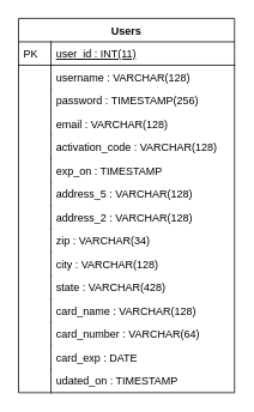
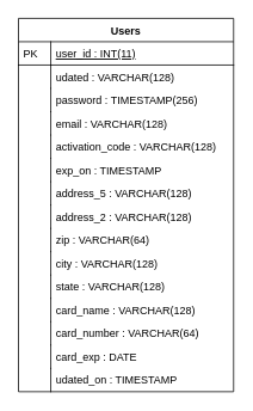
- <mxCell id="5" value="username : VARCHAR(128)" style="shape=partialRectangle;top=0;left=0;right=0;bottom=0;align=left;verticalAlign=top;fillColor=none;spacingLeft=40;spacingRight=4;overflow=hidden;rotatable=0;points=[[0,0.5],[1,0.5]];portConstraint=eastwest;dropTarget=0;rounded=0;shadow=0;strokeWidth=1;" parent="2" vertex="1"><mxGeometry y="52" width="240" height="26" as="geometry" /></mxCell>
+ <mxCell id="5" value="udated : VARCHAR(128)" style="shape=partialRectangle;top=0;left=0;right=0;bottom=0;align=left;verticalAlign=top;fillColor=none;spacingLeft=40;spacingRight=4;overflow=hidden;rotatable=0;points=[[0,0.5],[1,0.5]];portConstraint=eastwest;dropTarget=0;rounded=0;shadow=0;strokeWidth=1;" parent="2" vertex="1"><mxGeometry y="52" width="240" height="26" as="geometry" /></mxCell>
- <mxCell id="19" value="zip : VARCHAR(34)" style="shape=partialRectangle;top=0;left=0;right=0;bottom=0;align=left;verticalAlign=top;fillColor=none;spacingLeft=40;spacingRight=4;overflow=hidden;rotatable=0;points=[[0,0.5],[1,0.5]];portConstraint=eastwest;dropTarget=0;rounded=0;shadow=0;strokeWidth=1;" parent="2" vertex="1"><mxGeometry y="234" width="240" height="26" as="geometry" /></mxCell>
+ <mxCell id="19" value="zip : VARCHAR(64)" style="shape=partialRectangle;top=0;left=0;right=0;bottom=0;align=left;verticalAlign=top;fillColor=none;spacingLeft=40;spacingRight=4;overflow=hidden;rotatable=0;points=[[0,0.5],[1,0.5]];portConstraint=eastwest;dropTarget=0;rounded=0;shadow=0;strokeWidth=1;" parent="2" vertex="1"><mxGeometry y="234" width="240" height="26" as="geometry" /></mxCell>
- <mxCell id="23" value="state : VARCHAR(428)" style="shape=partialRectangle;top=0;left=0;right=0;bottom=0;align=left;verticalAlign=top;fillColor=none;spacingLeft=40;spacingRight=4;overflow=hidden;rotatable=0;points=[[0,0.5],[1,0.5]];portConstraint=eastwest;dropTarget=0;rounded=0;shadow=0;strokeWidth=1;" parent="2" vertex="1"><mxGeometry y="286" width="240" height="26" as="geometry" /></mxCell>
+ <mxCell id="23" value="state : VARCHAR(128)" style="shape=partialRectangle;top=0;left=0;right=0;bottom=0;align=left;verticalAlign=top;fillColor=none;spacingLeft=40;spacingRight=4;overflow=hidden;rotatable=0;points=[[0,0.5],[1,0.5]];portConstraint=eastwest;dropTarget=0;rounded=0;shadow=0;strokeWidth=1;" parent="2" vertex="1"><mxGeometry y="286" width="240" height="26" as="geometry" /></mxCell>
